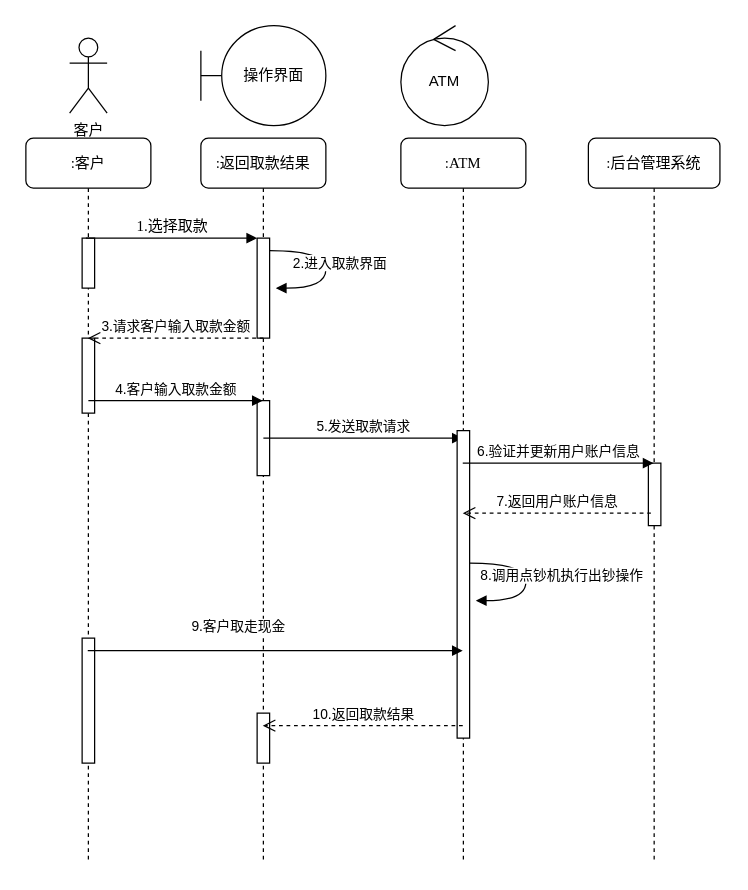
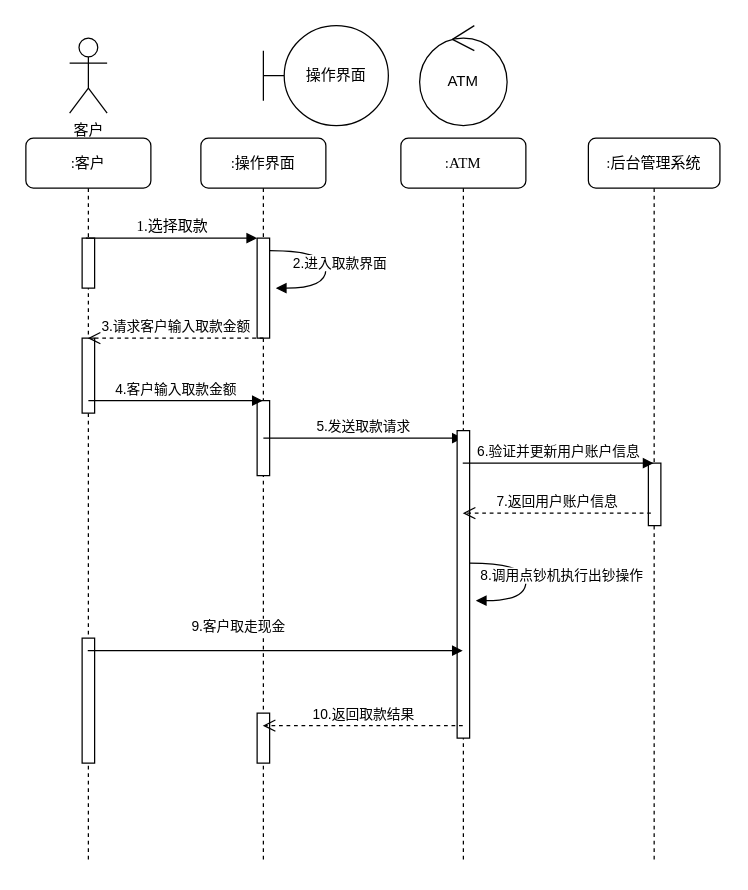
- <mxCell id="17" value="操作界面" style="shape=umlBoundary;whiteSpace=wrap;html=1;" parent="1" vertex="1"><mxGeometry x="160" y="20" width="100" height="80" as="geometry" /></mxCell>
+ <mxCell id="17" value="操作界面" style="shape=umlBoundary;whiteSpace=wrap;html=1;" parent="1" vertex="1"><mxGeometry x="210" y="20" width="100" height="80" as="geometry" /></mxCell>
- <mxCell id="18" value="ATM" style="ellipse;shape=umlControl;whiteSpace=wrap;html=1;" parent="1" vertex="1"><mxGeometry x="320" y="20" width="70" height="80" as="geometry" /></mxCell>
+ <mxCell id="18" value="ATM" style="ellipse;shape=umlControl;whiteSpace=wrap;html=1;" parent="1" vertex="1"><mxGeometry x="335" y="20" width="70" height="80" as="geometry" /></mxCell>
- <mxCell id="2" value=":返回取款结果" style="shape=umlLifeline;perimeter=lifelinePerimeter;whiteSpace=wrap;html=1;container=1;collapsible=0;recursiveResize=0;outlineConnect=0;rounded=1;shadow=0;comic=0;labelBackgroundColor=none;strokeWidth=1;fontFamily=Verdana;fontSize=12;align=center;" parent="1" vertex="1"><mxGeometry x="160" y="110" width="100" height="580" as="geometry" /></mxCell>
+ <mxCell id="2" value=":操作界面" style="shape=umlLifeline;perimeter=lifelinePerimeter;whiteSpace=wrap;html=1;container=1;collapsible=0;recursiveResize=0;outlineConnect=0;rounded=1;shadow=0;comic=0;labelBackgroundColor=none;strokeWidth=1;fontFamily=Verdana;fontSize=12;align=center;" parent="1" vertex="1"><mxGeometry x="160" y="110" width="100" height="580" as="geometry" /></mxCell>
